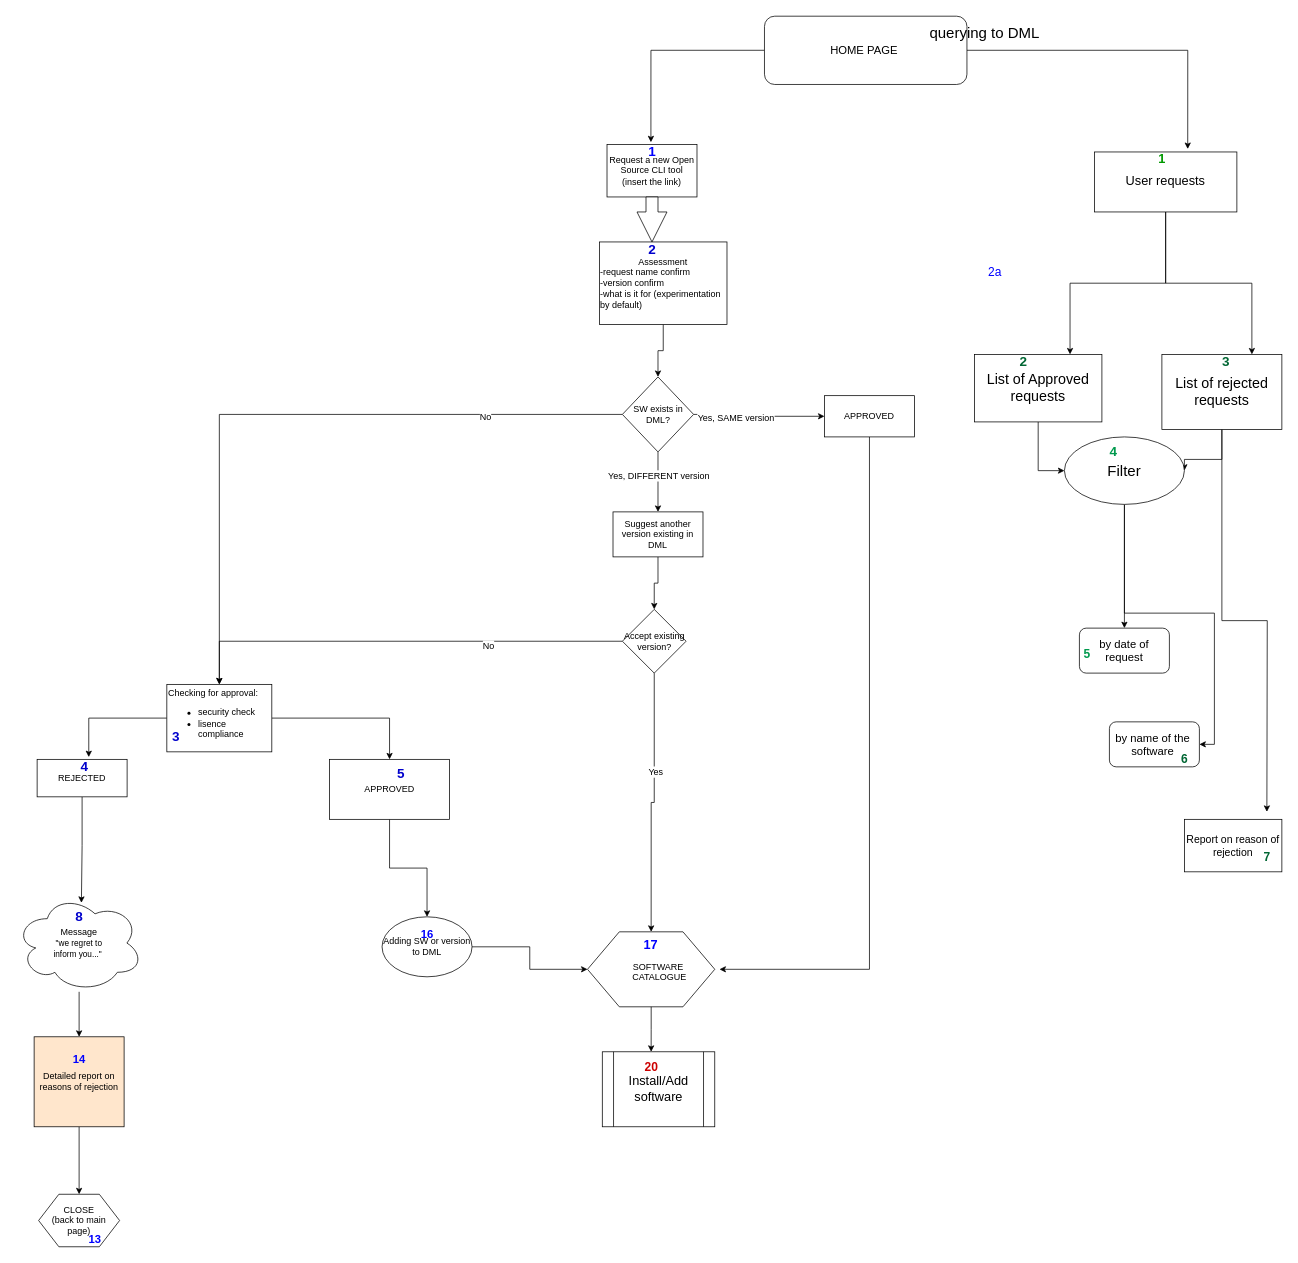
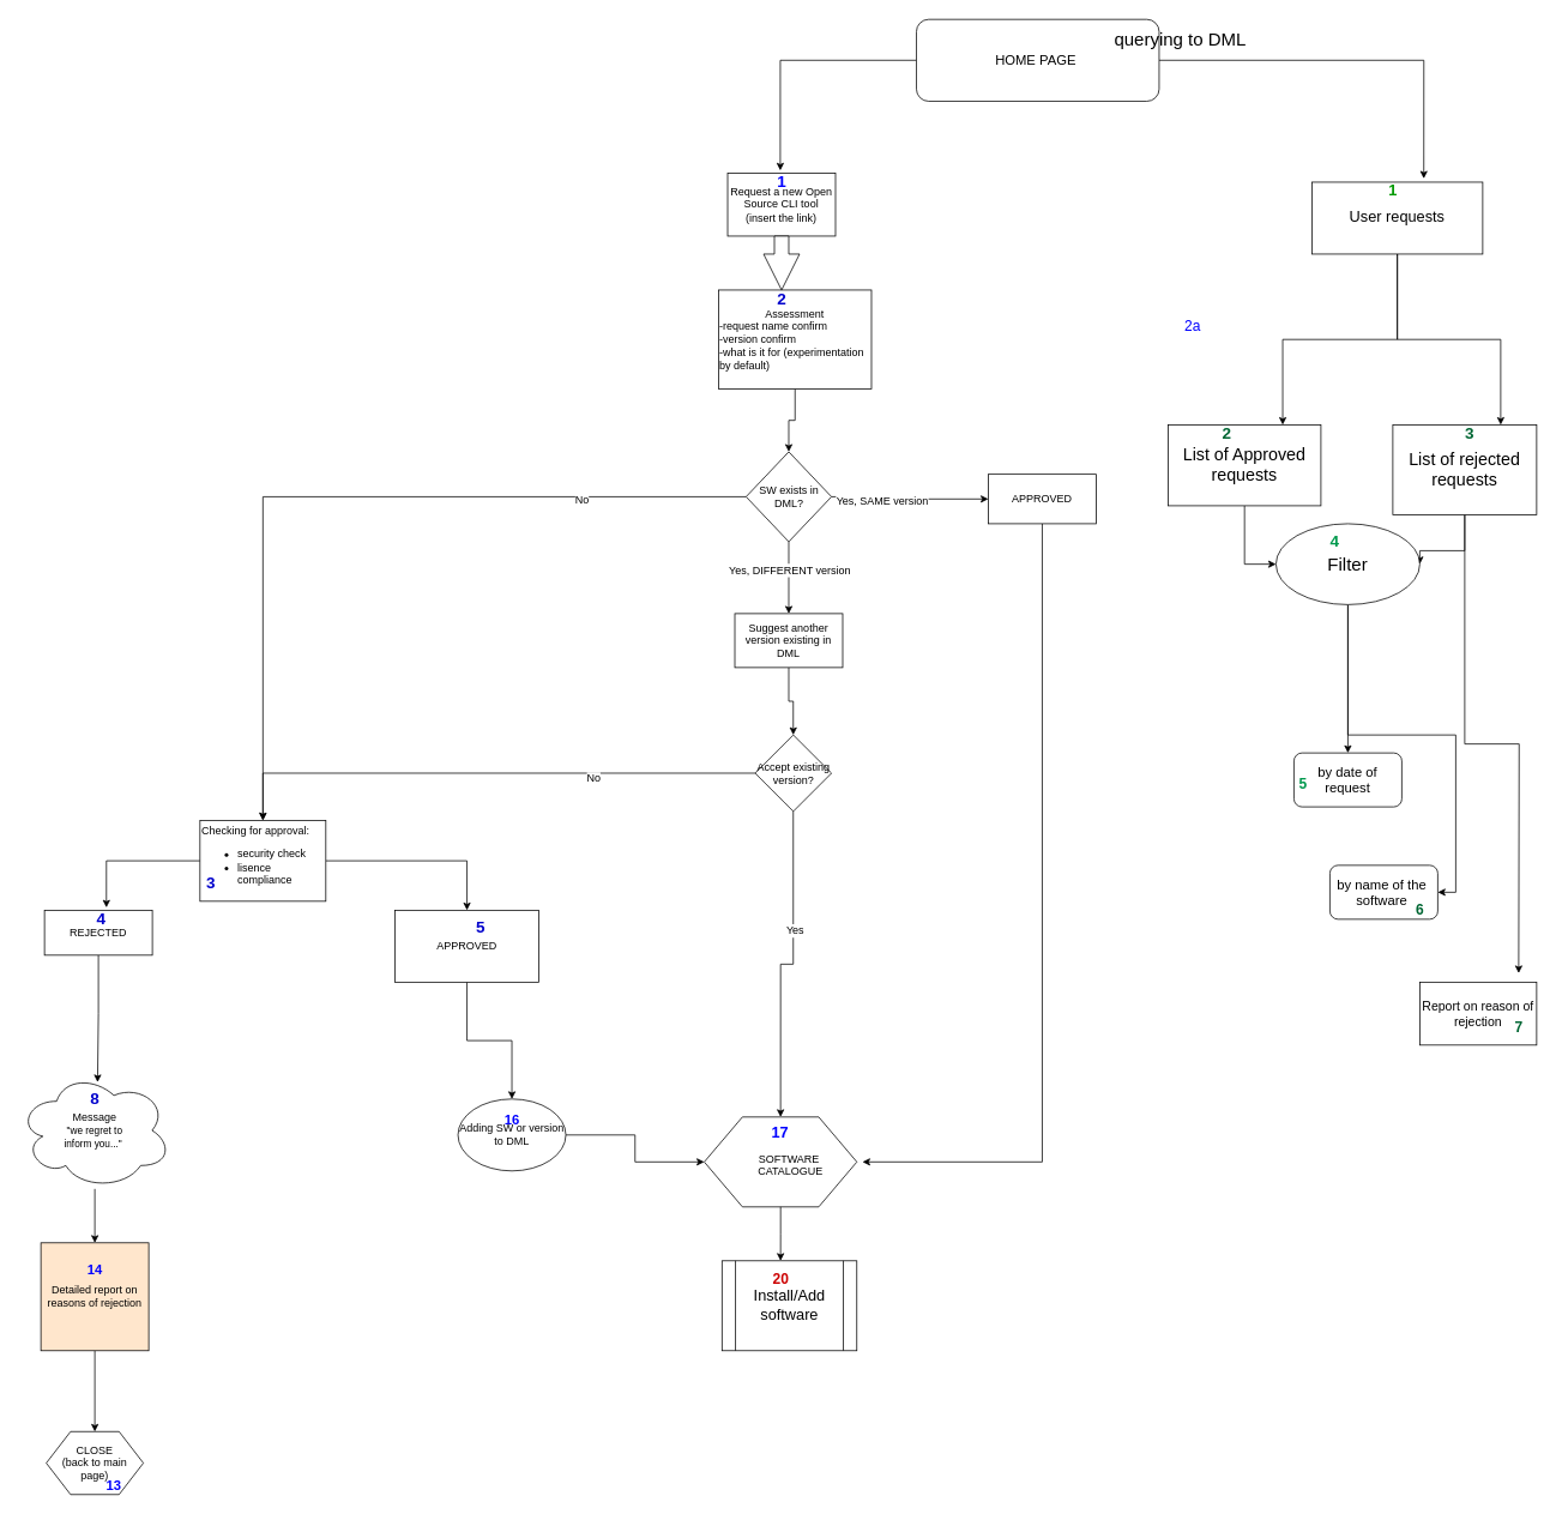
- <mxCell id="77" value="Accept existing version?" style="rhombus;whiteSpace=wrap;html=1;" parent="1" vertex="1"><mxGeometry x="829.5" y="812" width="85" height="85" as="geometry" /></mxCell>
+ <mxCell id="77" value="Accept existing version?" style="rhombus;whiteSpace=wrap;html=1;" parent="1" vertex="1"><mxGeometry x="839.5" y="817" width="85" height="85" as="geometry" /></mxCell>
